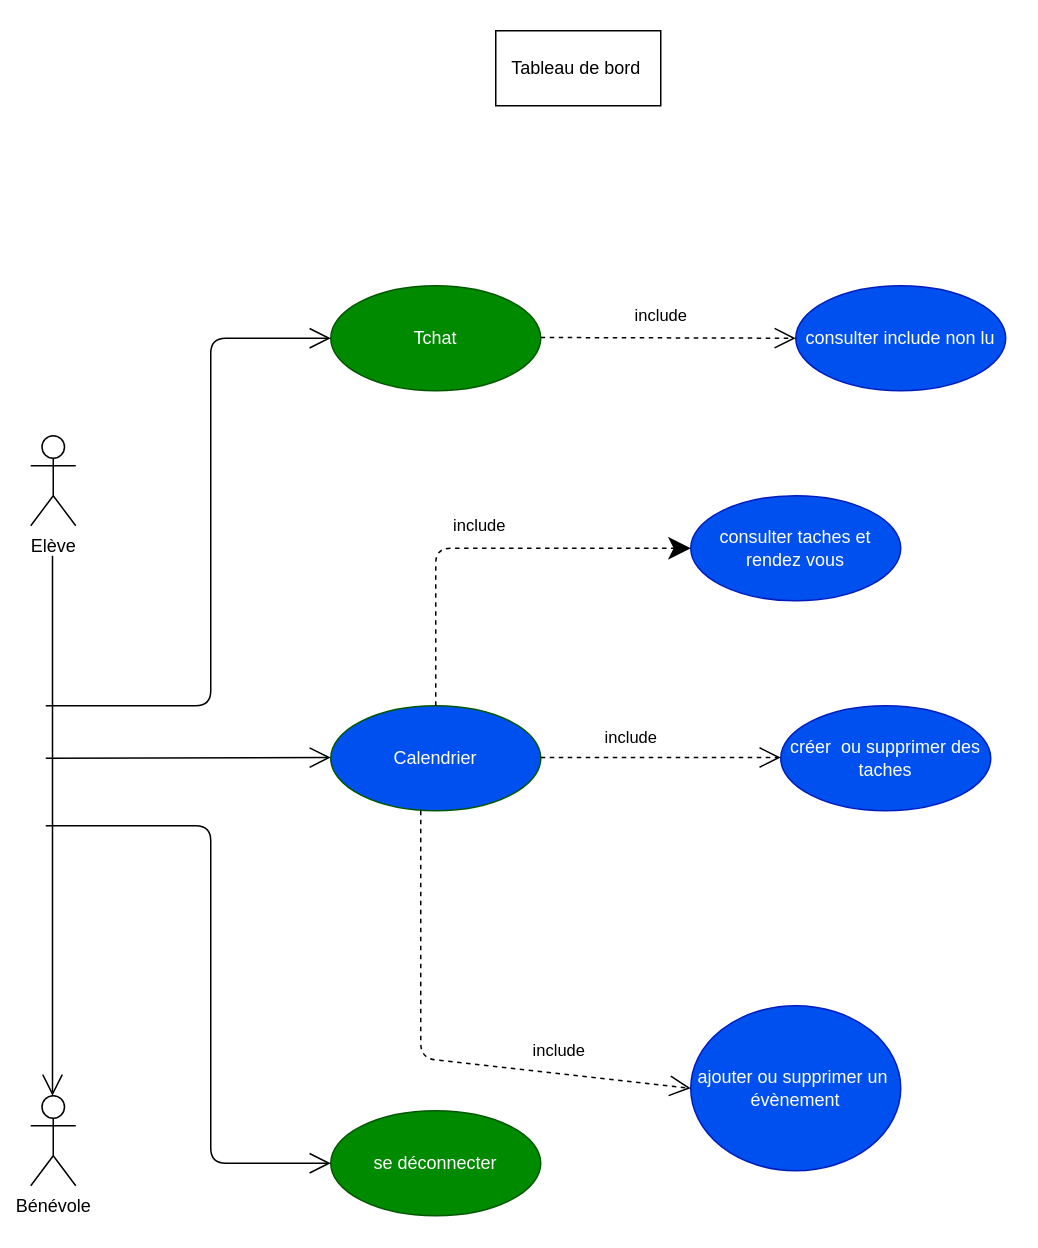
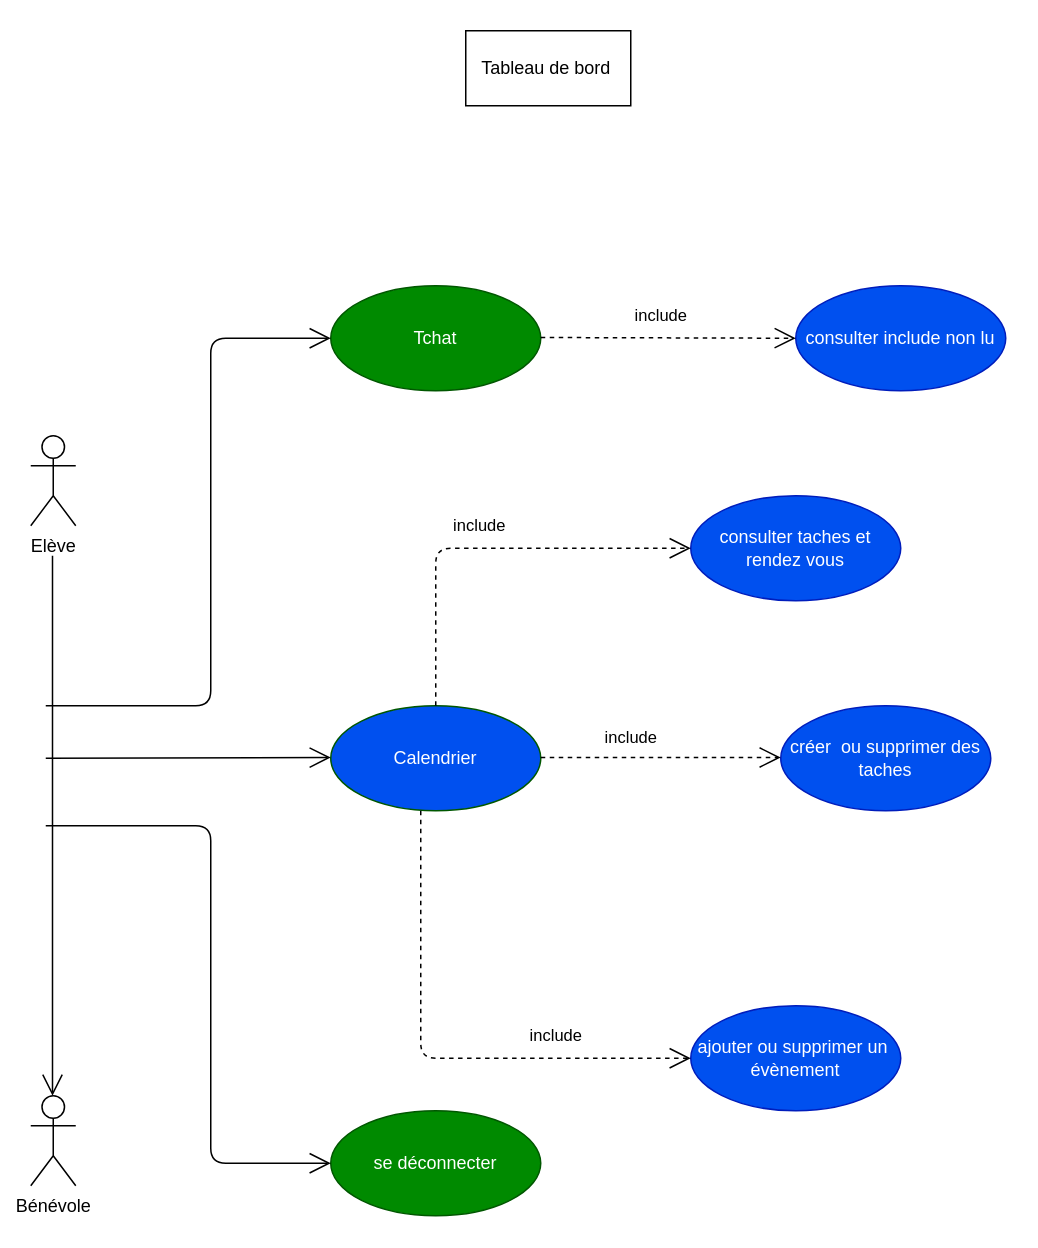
- <mxCell id="2" value="Tableau de bord&amp;nbsp;" style="html=1;" vertex="1" parent="1"><mxGeometry x="330" y="20" width="110" height="50" as="geometry" /></mxCell>
+ <mxCell id="2" value="Tableau de bord&amp;nbsp;" style="html=1;" vertex="1" parent="1"><mxGeometry x="310" y="20" width="110" height="50" as="geometry" /></mxCell>
- <mxCell id="16" value="include" style="endArrow=classic;endSize=12;dashed=1;html=1;exitX=0.5;exitY=0;exitDx=0;exitDy=0;entryX=0;entryY=0.5;entryDx=0;entryDy=0;" edge="1" parent="1" source="7" target="13"><mxGeometry x="-0.026" y="15" width="160" relative="1" as="geometry"><mxPoint x="340" y="470" as="sourcePoint" /><mxPoint x="500" y="470" as="targetPoint" /><Array as="points"><mxPoint x="290" y="445" /><mxPoint x="290" y="365" /></Array><mxPoint as="offset" /></mxGeometry></mxCell>
+ <mxCell id="16" value="include" style="endArrow=open;endSize=12;dashed=1;html=1;exitX=0.5;exitY=0;exitDx=0;exitDy=0;entryX=0;entryY=0.5;entryDx=0;entryDy=0;" edge="1" parent="1" source="7" target="13"><mxGeometry x="-0.026" y="15" width="160" relative="1" as="geometry"><mxPoint x="340" y="470" as="sourcePoint" /><mxPoint x="500" y="470" as="targetPoint" /><Array as="points"><mxPoint x="290" y="445" /><mxPoint x="290" y="365" /></Array><mxPoint as="offset" /></mxGeometry></mxCell>
- <mxCell id="15" value="ajouter ou supprimer un&amp;nbsp; évènement" style="ellipse;whiteSpace=wrap;html=1;fillColor=#0050ef;fontColor=#ffffff;strokeColor=#001DBC;" vertex="1" parent="1"><mxGeometry x="460" y="670" width="140" height="110" as="geometry" /></mxCell>
+ <mxCell id="15" value="ajouter ou supprimer un&amp;nbsp; évènement" style="ellipse;whiteSpace=wrap;html=1;fillColor=#0050ef;fontColor=#ffffff;strokeColor=#001DBC;" vertex="1" parent="1"><mxGeometry x="460" y="670" width="140" height="70" as="geometry" /></mxCell>
